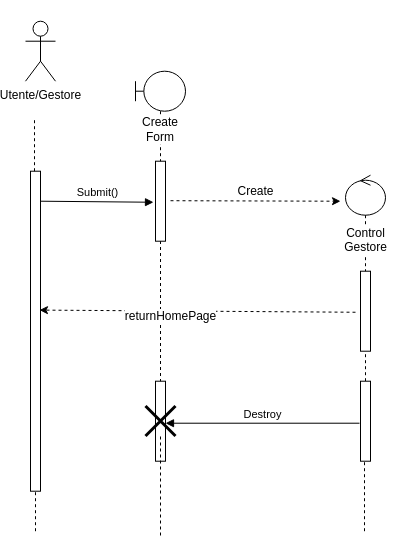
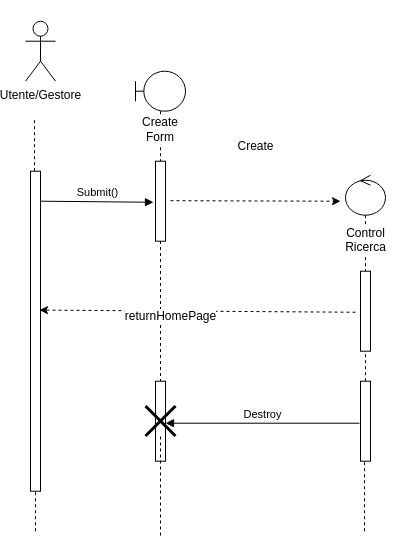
- <mxCell id="16" value="&lt;div align=&quot;center&quot;&gt;Create&lt;/div&gt;" style="text;html=1;resizable=0;points=[];autosize=1;align=center;verticalAlign=top;spacingTop=-4;" vertex="1" parent="1"><mxGeometry x="225" y="180.714" width="50" height="20" as="geometry" /></mxCell>
+ <mxCell id="16" value="&lt;div align=&quot;center&quot;&gt;Create&lt;/div&gt;" style="text;html=1;resizable=0;points=[];autosize=1;align=center;verticalAlign=top;spacingTop=-4;" vertex="1" parent="1"><mxGeometry x="225" y="135.714" width="50" height="20" as="geometry" /></mxCell>
- <mxCell id="20" value="&lt;div&gt;Control&lt;/div&gt;&lt;div align=&quot;center&quot;&gt;Gestore&lt;br&gt;&lt;/div&gt;" style="text;html=1;resizable=0;points=[];autosize=1;align=center;verticalAlign=top;spacingTop=-4;labelBackgroundColor=#ffffff;" vertex="1" parent="1"><mxGeometry x="330" y="222.714" width="60" height="30" as="geometry" /></mxCell>
+ <mxCell id="20" value="&lt;div&gt;Control&lt;/div&gt;&lt;div align=&quot;center&quot;&gt;Ricerca&lt;br&gt;&lt;/div&gt;" style="text;html=1;resizable=0;points=[];autosize=1;align=center;verticalAlign=top;spacingTop=-4;labelBackgroundColor=#ffffff;" vertex="1" parent="1"><mxGeometry x="330" y="222.714" width="60" height="30" as="geometry" /></mxCell>
